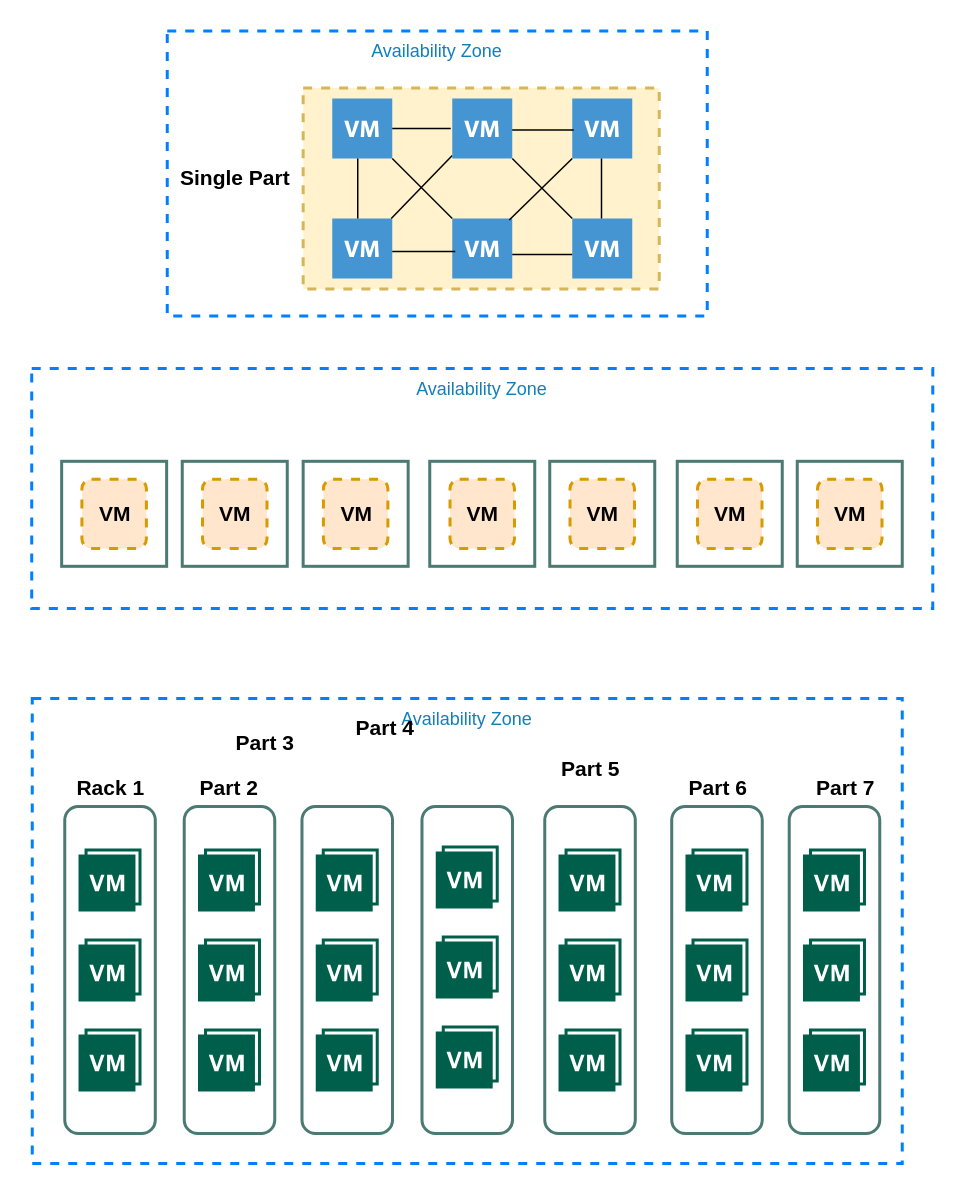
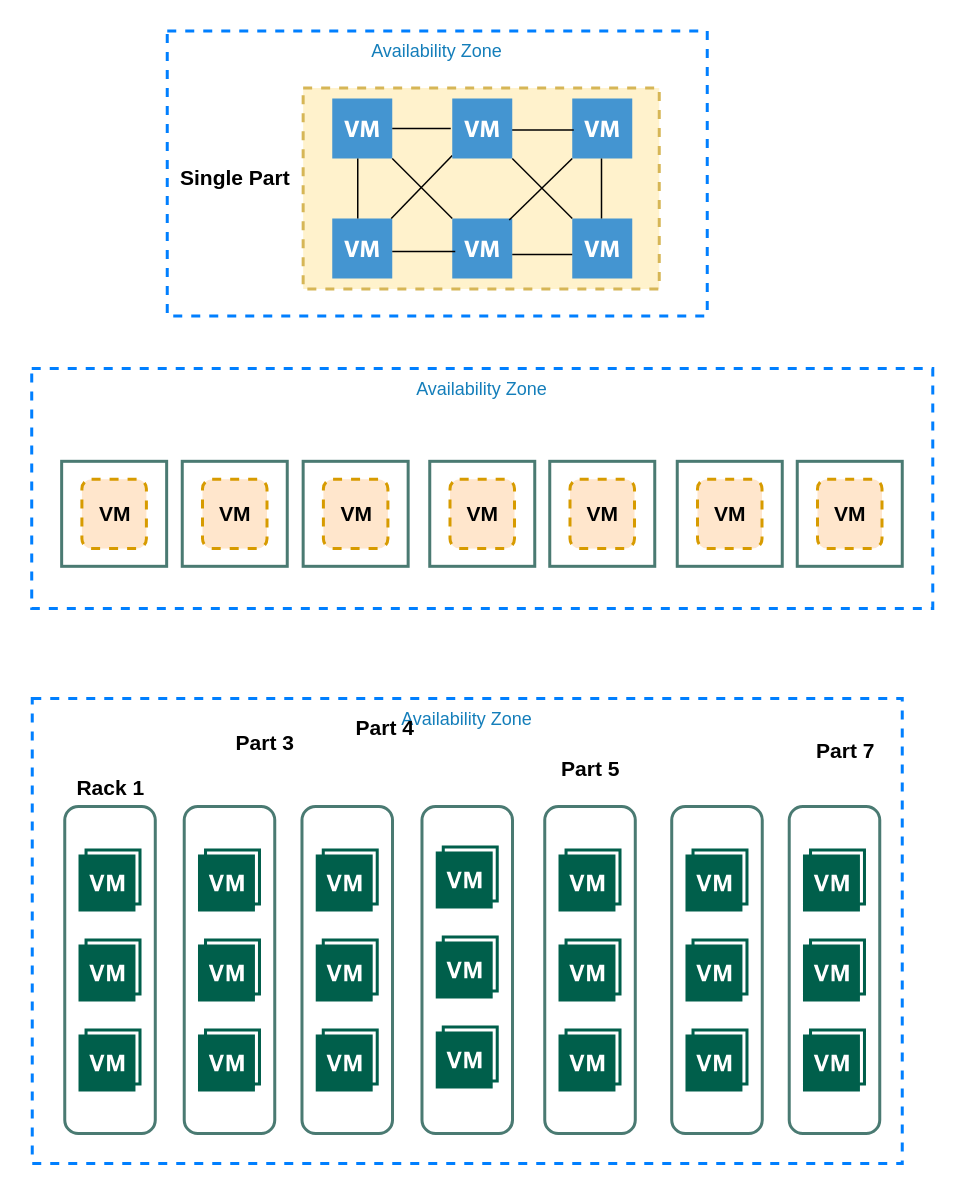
- <mxCell id="74" value="&lt;b&gt;Part 2&lt;/b&gt;" style="text;html=1;align=center;verticalAlign=middle;resizable=0;points=[];autosize=1;strokeColor=none;fillColor=none;fontSize=14;" vertex="1" parent="1"><mxGeometry x="126.77" y="515" width="50" height="20" as="geometry" /></mxCell>
- <mxCell id="78" value="&lt;b&gt;Part 6&lt;/b&gt;" style="text;html=1;align=center;verticalAlign=middle;resizable=0;points=[];autosize=1;strokeColor=none;fillColor=none;fontSize=14;" vertex="1" parent="1"><mxGeometry x="452.5" y="515" width="50" height="20" as="geometry" /></mxCell>
- <mxCell id="79" value="&lt;b&gt;Part 7&lt;/b&gt;" style="text;html=1;align=center;verticalAlign=middle;resizable=0;points=[];autosize=1;strokeColor=none;fillColor=none;fontSize=14;" vertex="1" parent="1"><mxGeometry x="537.84" y="515" width="50" height="20" as="geometry" /></mxCell>
+ <mxCell id="79" value="&lt;b&gt;Part 7&lt;/b&gt;" style="text;html=1;align=center;verticalAlign=middle;resizable=0;points=[];autosize=1;strokeColor=none;fillColor=none;fontSize=14;" vertex="1" parent="1"><mxGeometry x="537.84" y="490" width="50" height="20" as="geometry" /></mxCell>
